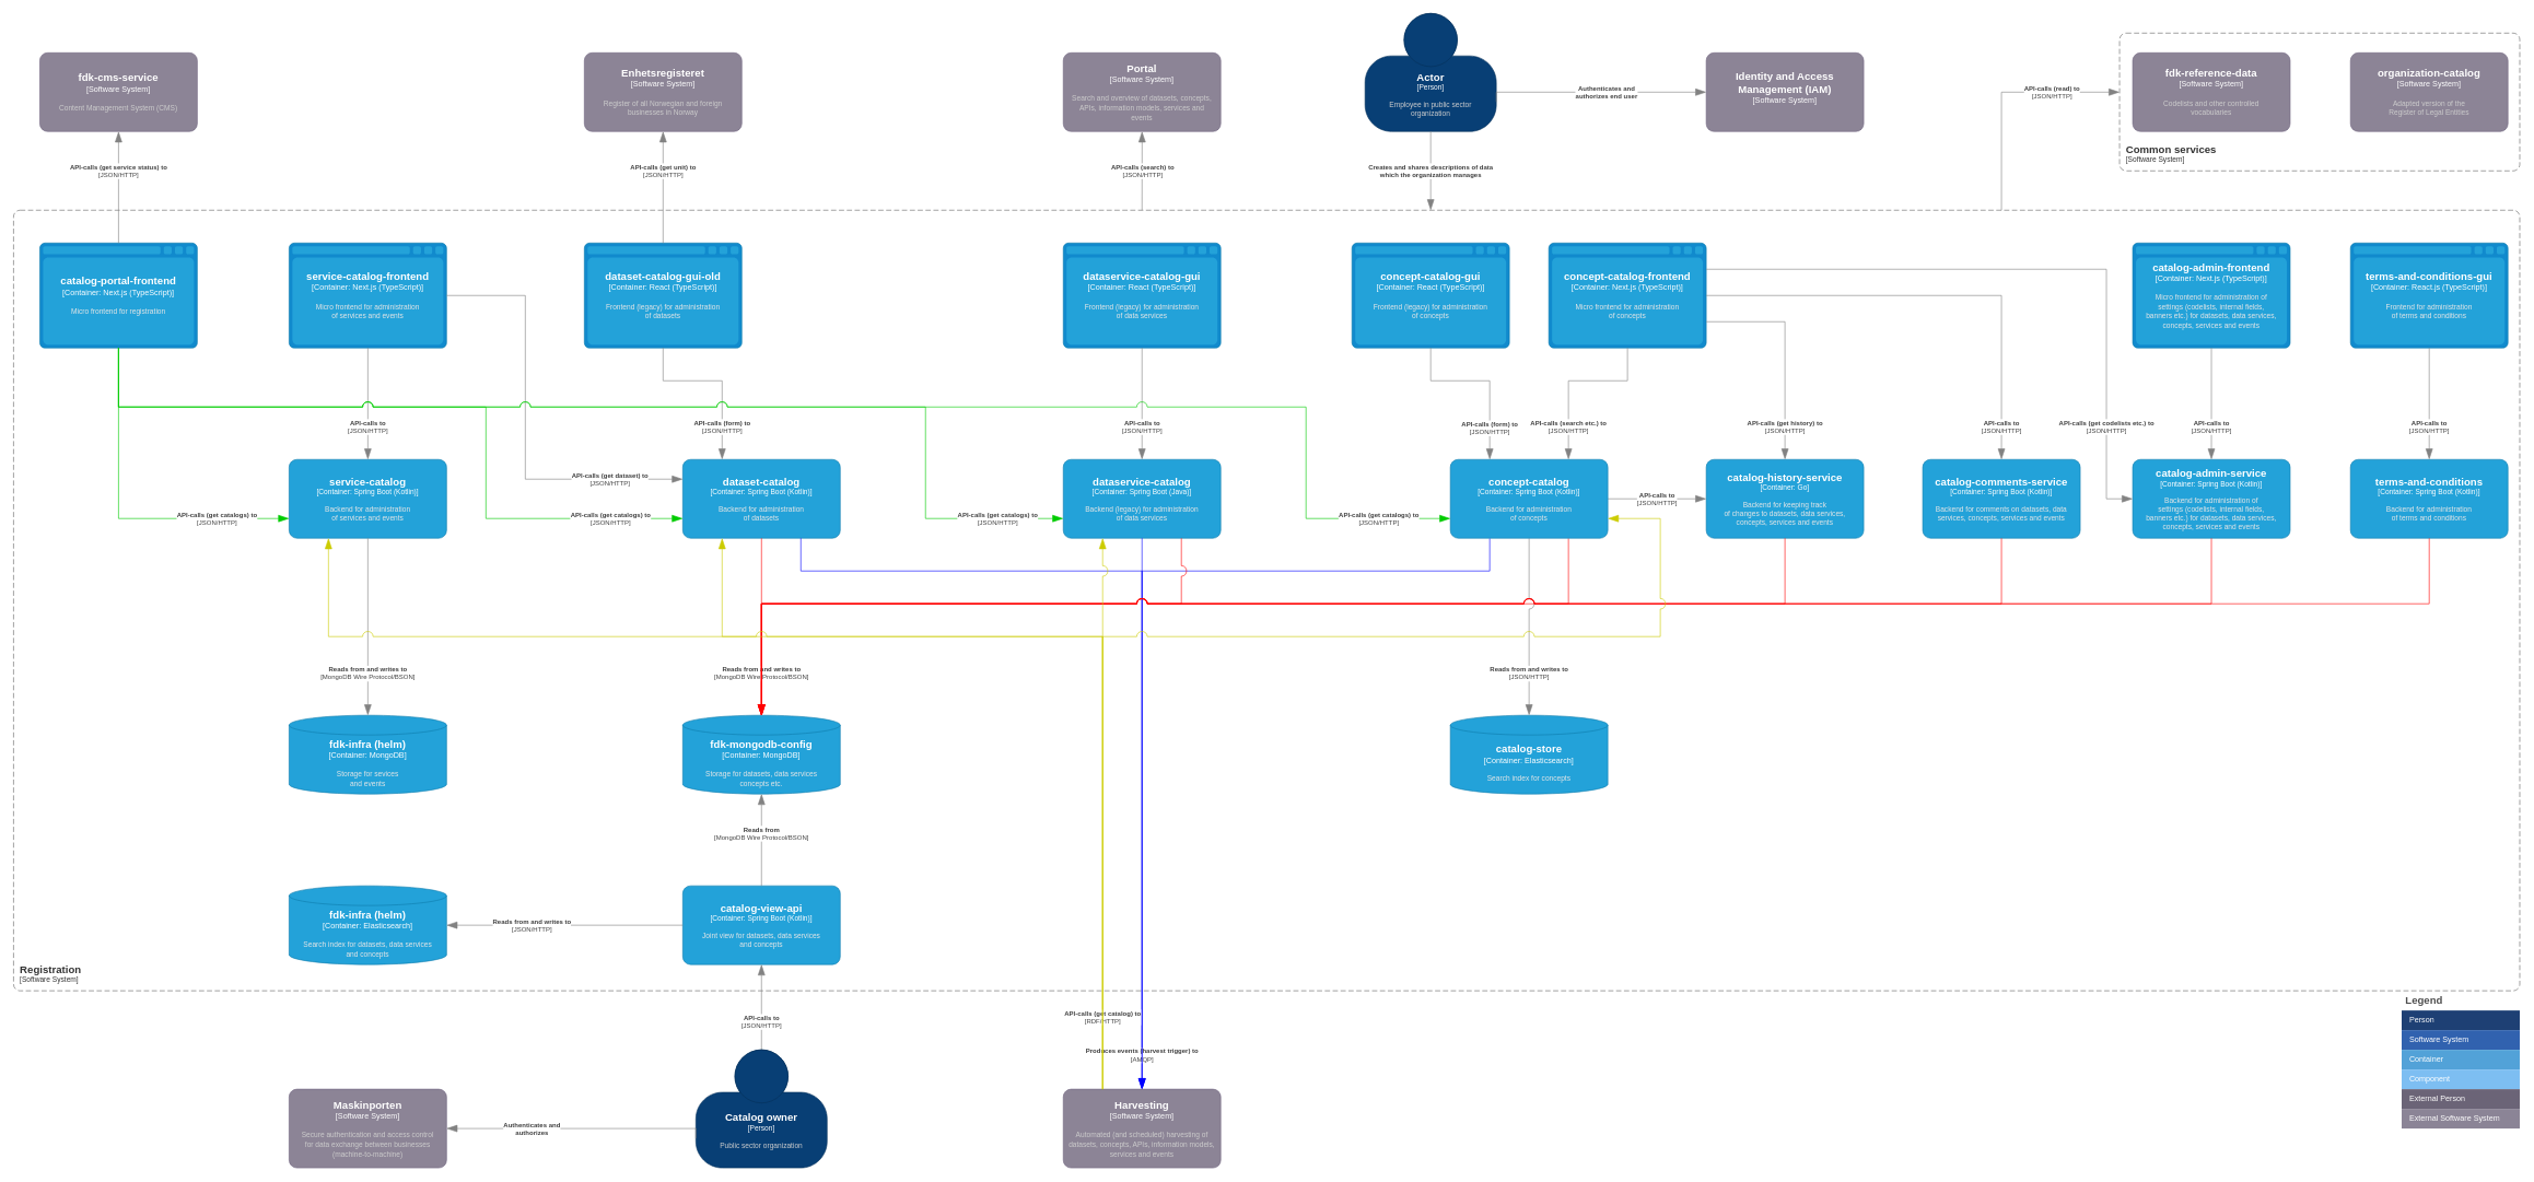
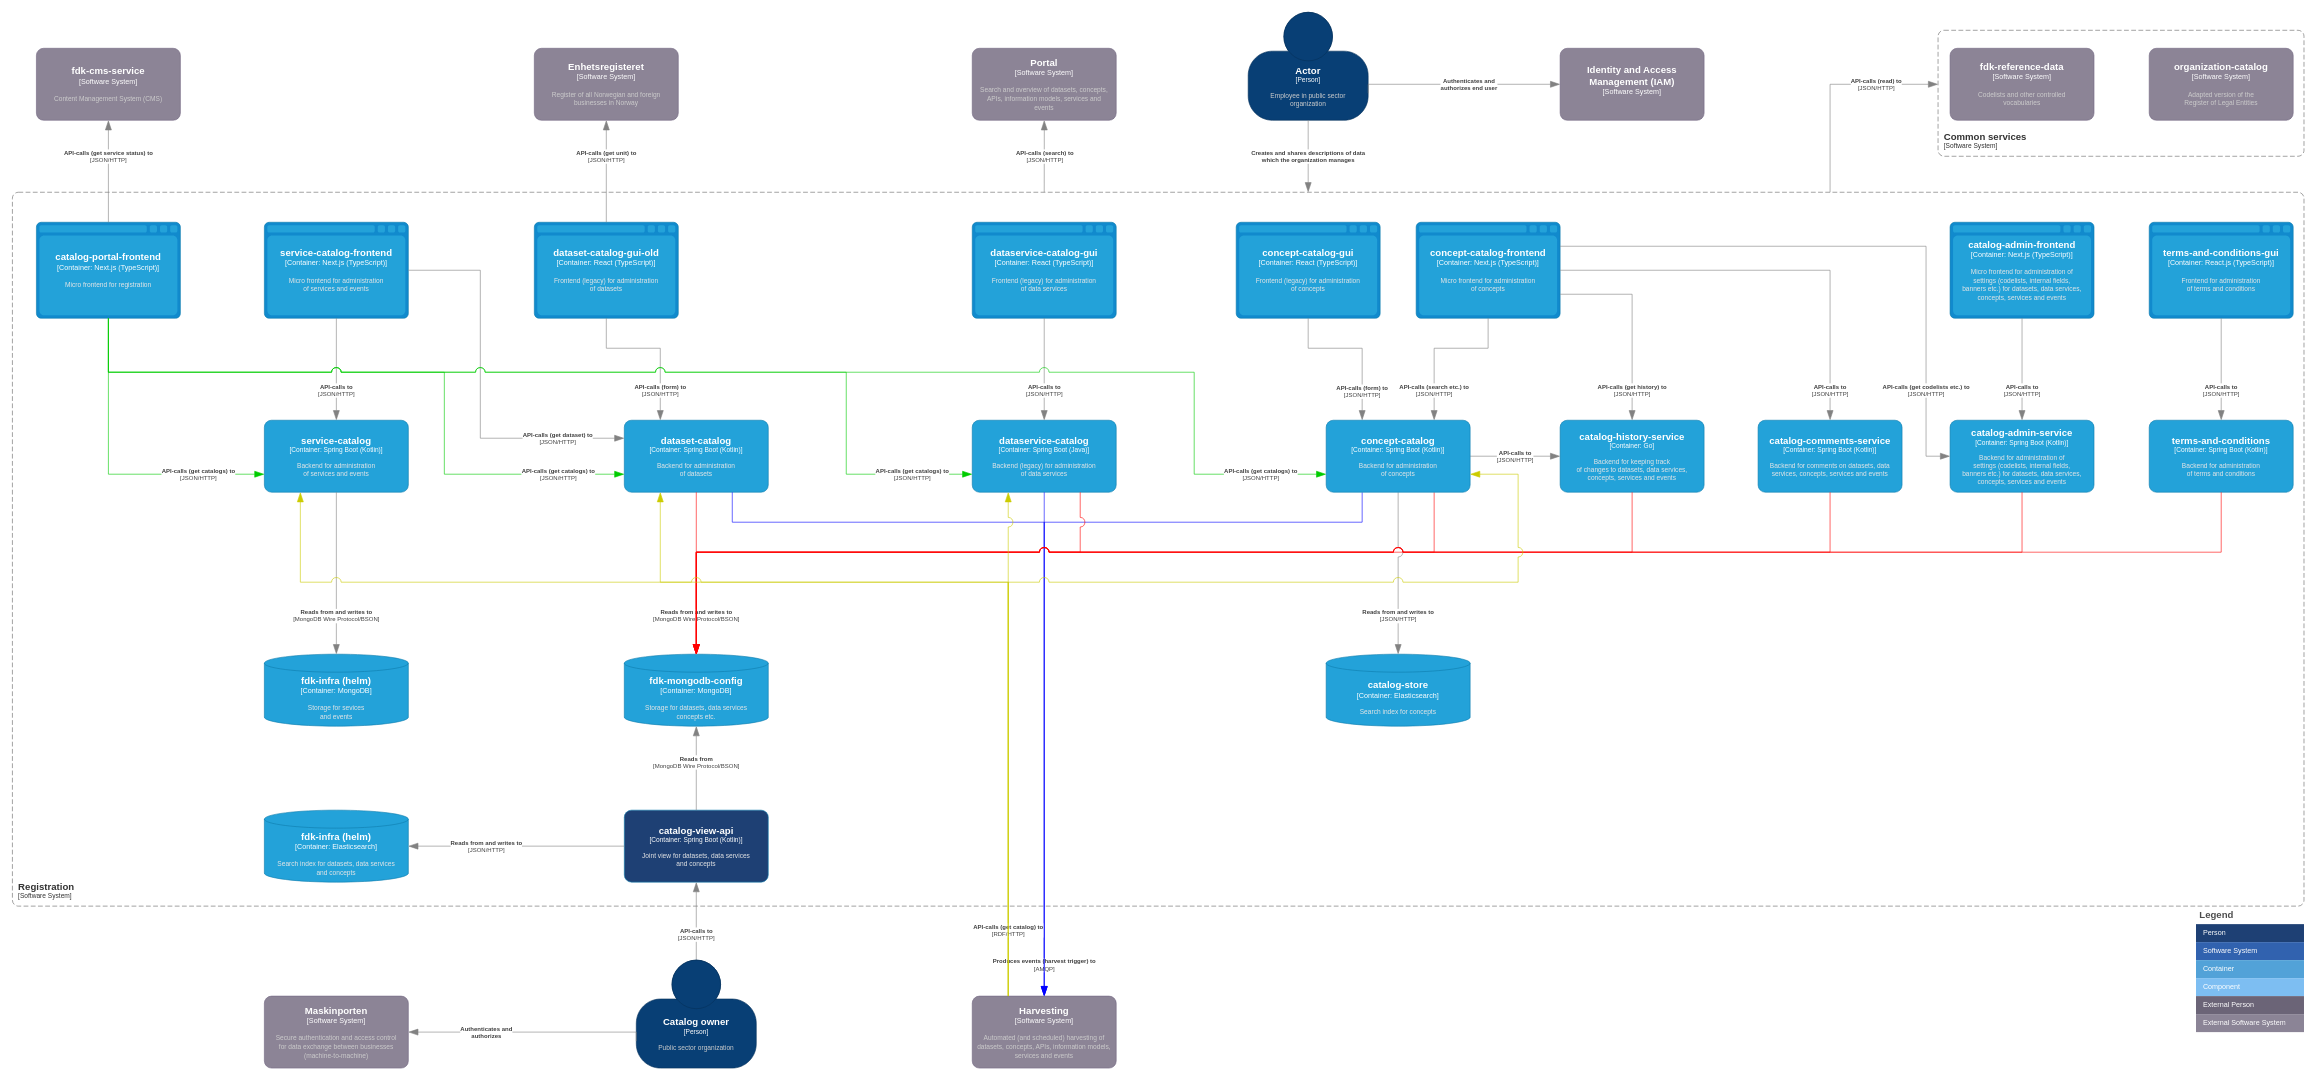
- <mxCell id="23" value="&lt;font style=&quot;font-size: 16px&quot;&gt;&lt;b&gt;catalog-view-api&lt;/b&gt;&lt;/font&gt;&lt;div&gt;[Container: Spring Boot (Kotlin)]&lt;/div&gt;&lt;br&gt;&lt;div&gt;&lt;font style=&quot;font-size: 11px&quot;&gt;&lt;font color=&quot;#E6E6E6&quot;&gt;Joint view for datasets, data services &#10;and concepts&#10;&lt;/font&gt;&lt;/div&gt;" style="rounded=1;whiteSpace=wrap;html=1;fontSize=11;labelBackgroundColor=none;fillColor=#23A2D9;fontColor=#ffffff;align=center;arcSize=10;strokeColor=#0E7DAD;metaEdit=1;resizable=0;points=[[0.25,0,0],[0.5,0,0],[0.75,0,0],[1,0.25,0],[1,0.5,0],[1,0.75,0],[0.75,1,0],[0.5,1,0],[0.25,1,0],[0,0.75,0],[0,0.5,0],[0,0.25,0]];" parent="1" vertex="1"><mxGeometry x="1040" y="1350" width="240" height="120" as="geometry" /></mxCell>
+ <mxCell id="23" value="&lt;font style=&quot;font-size: 16px&quot;&gt;&lt;b&gt;catalog-view-api&lt;/b&gt;&lt;/font&gt;&lt;div&gt;[Container: Spring Boot (Kotlin)]&lt;/div&gt;&lt;br&gt;&lt;div&gt;&lt;font style=&quot;font-size: 11px&quot;&gt;&lt;font color=&quot;#E6E6E6&quot;&gt;Joint view for datasets, data services &#10;and concepts&#10;&lt;/font&gt;&lt;/div&gt;" style="rounded=1;whiteSpace=wrap;html=1;fontSize=11;labelBackgroundColor=none;fillColor=#1e4074;fontColor=#ffffff;align=center;arcSize=10;strokeColor=#0E7DAD;metaEdit=1;resizable=0;points=[[0.25,0,0],[0.5,0,0],[0.75,0,0],[1,0.25,0],[1,0.5,0],[1,0.75,0],[0.75,1,0],[0.5,1,0],[0.25,1,0],[0,0.75,0],[0,0.5,0],[0,0.25,0]];" parent="1" vertex="1"><mxGeometry x="1040" y="1350" width="240" height="120" as="geometry" /></mxCell>
